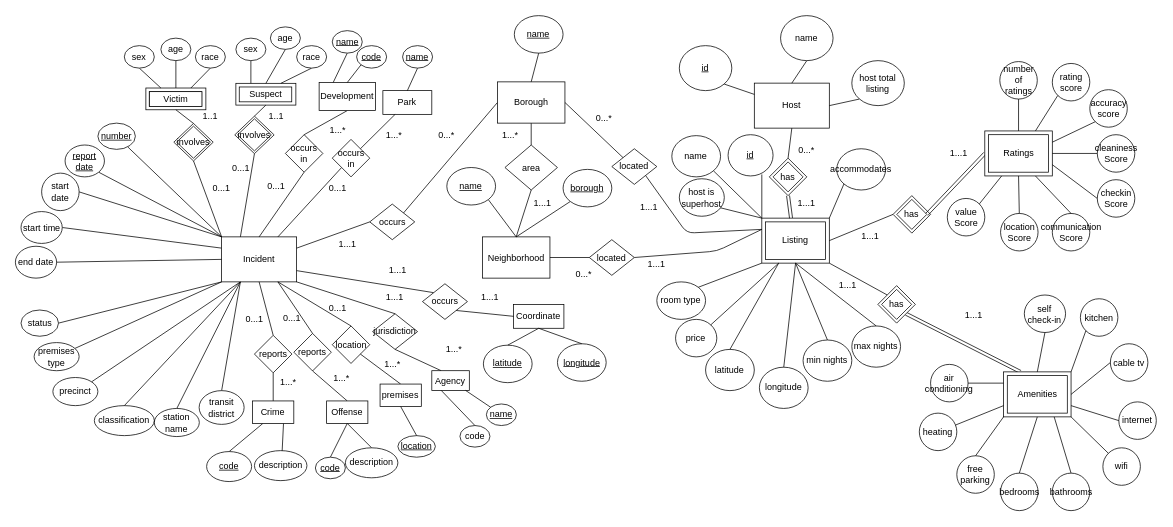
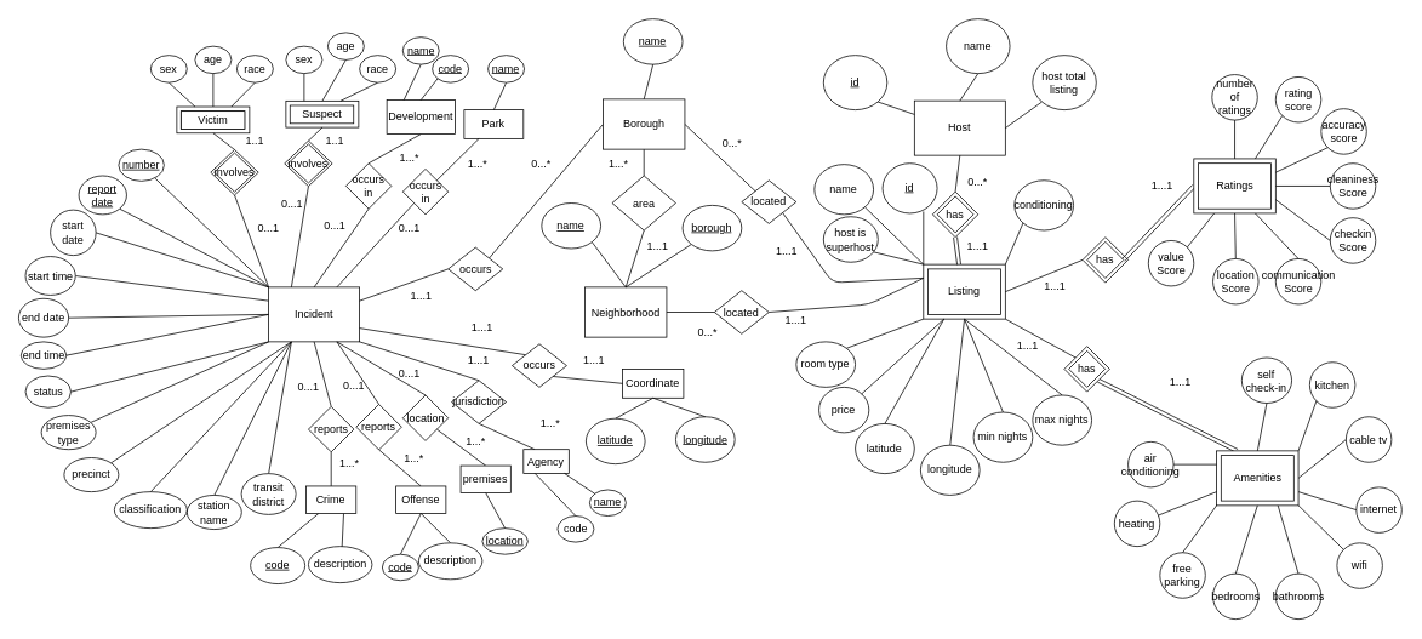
- <mxCell id="36" value="host total listing" style="ellipse;whiteSpace=wrap;html=1;" vertex="1" parent="1"><mxGeometry x="1135.25" y="80" width="70" height="60" as="geometry" /></mxCell>
+ <mxCell id="36" value="host total listing" style="ellipse;whiteSpace=wrap;html=1;" vertex="1" parent="1"><mxGeometry x="1135.25" y="60" width="70" height="60" as="geometry" /></mxCell>
- <mxCell id="117" value="accommodates" style="ellipse;whiteSpace=wrap;html=1;" vertex="1" parent="1"><mxGeometry x="1115.25" y="197.5" width="65" height="55" as="geometry" /></mxCell>
+ <mxCell id="117" value="conditioning" style="ellipse;whiteSpace=wrap;html=1;" vertex="1" parent="1"><mxGeometry x="1115.25" y="197.5" width="65" height="55" as="geometry" /></mxCell>
+ <mxCell id="19" style="edgeStyle=none;rounded=0;orthogonalLoop=1;jettySize=auto;html=1;exitX=1;exitY=0.5;exitDx=0;exitDy=0;entryX=0;entryY=0.5;entryDx=0;entryDy=0;endArrow=none;endFill=0;" edge="1" parent="1" source="20" target="121"><mxGeometry relative="1" as="geometry" /></mxCell>
+ <mxCell id="20" value="end time" style="ellipse;whiteSpace=wrap;html=1;" vertex="1" parent="1"><mxGeometry x="22.5" y="375" width="50" height="30" as="geometry" /></mxCell>
